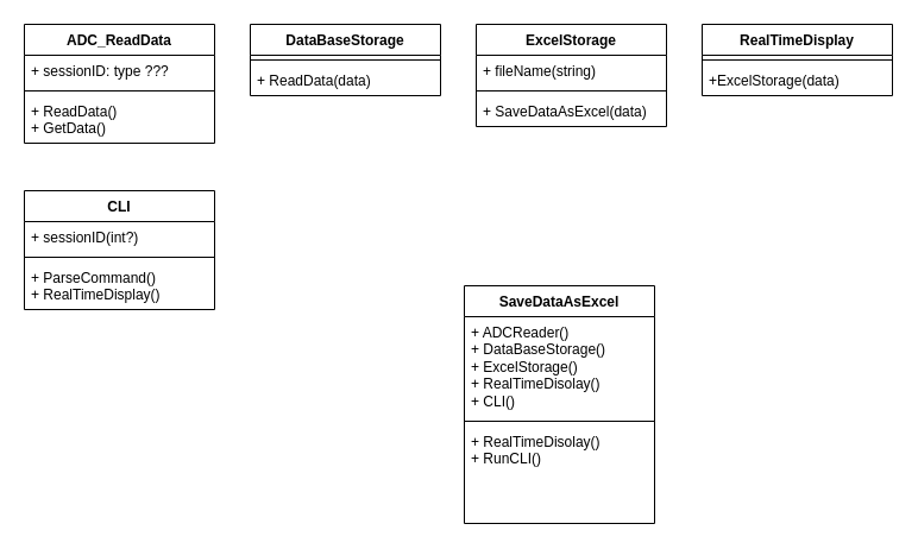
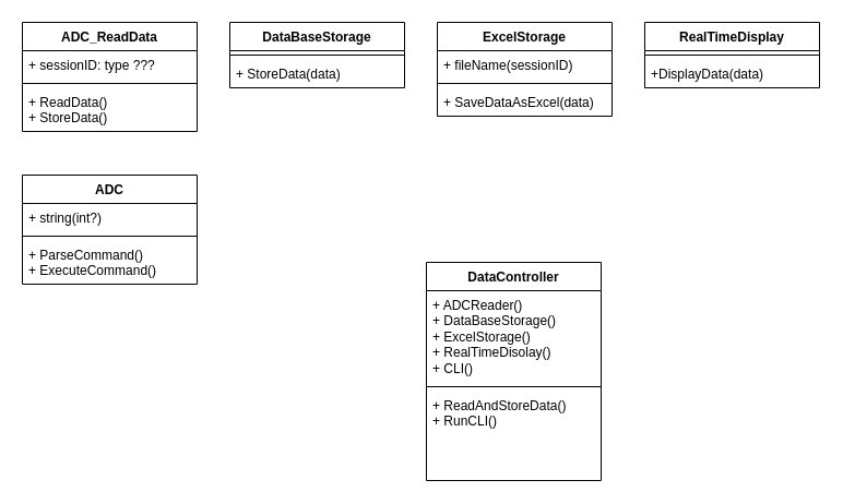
- <mxCell id="10" value="+ fileName(string)" style="text;strokeColor=none;fillColor=none;align=left;verticalAlign=top;spacingLeft=4;spacingRight=4;overflow=hidden;rotatable=0;points=[[0,0.5],[1,0.5]];portConstraint=eastwest;whiteSpace=wrap;html=1;" vertex="1" parent="9"><mxGeometry y="26" width="160" height="26" as="geometry" /></mxCell>
+ <mxCell id="10" value="+ fileName(sessionID)" style="text;strokeColor=none;fillColor=none;align=left;verticalAlign=top;spacingLeft=4;spacingRight=4;overflow=hidden;rotatable=0;points=[[0,0.5],[1,0.5]];portConstraint=eastwest;whiteSpace=wrap;html=1;" vertex="1" parent="9"><mxGeometry y="26" width="160" height="26" as="geometry" /></mxCell>
- <mxCell id="8" value="+ ReadData(data)" style="text;strokeColor=none;fillColor=none;align=left;verticalAlign=top;spacingLeft=4;spacingRight=4;overflow=hidden;rotatable=0;points=[[0,0.5],[1,0.5]];portConstraint=eastwest;whiteSpace=wrap;html=1;" vertex="1" parent="6"><mxGeometry y="34" width="160" height="26" as="geometry" /></mxCell>
+ <mxCell id="8" value="+ StoreData(data)" style="text;strokeColor=none;fillColor=none;align=left;verticalAlign=top;spacingLeft=4;spacingRight=4;overflow=hidden;rotatable=0;points=[[0,0.5],[1,0.5]];portConstraint=eastwest;whiteSpace=wrap;html=1;" vertex="1" parent="6"><mxGeometry y="34" width="160" height="26" as="geometry" /></mxCell>
- <mxCell id="15" value="+ExcelStorage(data)" style="text;strokeColor=none;fillColor=none;align=left;verticalAlign=top;spacingLeft=4;spacingRight=4;overflow=hidden;rotatable=0;points=[[0,0.5],[1,0.5]];portConstraint=eastwest;whiteSpace=wrap;html=1;" vertex="1" parent="13"><mxGeometry y="34" width="160" height="26" as="geometry" /></mxCell>
+ <mxCell id="15" value="+DisplayData(data)" style="text;strokeColor=none;fillColor=none;align=left;verticalAlign=top;spacingLeft=4;spacingRight=4;overflow=hidden;rotatable=0;points=[[0,0.5],[1,0.5]];portConstraint=eastwest;whiteSpace=wrap;html=1;" vertex="1" parent="13"><mxGeometry y="34" width="160" height="26" as="geometry" /></mxCell>
- <mxCell id="5" value="+ ReadData()&lt;br&gt;+ GetData()" style="text;strokeColor=none;fillColor=none;align=left;verticalAlign=top;spacingLeft=4;spacingRight=4;overflow=hidden;rotatable=0;points=[[0,0.5],[1,0.5]];portConstraint=eastwest;whiteSpace=wrap;html=1;" vertex="1" parent="2"><mxGeometry y="60" width="160" height="40" as="geometry" /></mxCell>
+ <mxCell id="5" value="+ ReadData()&lt;br&gt;+ StoreData()" style="text;strokeColor=none;fillColor=none;align=left;verticalAlign=top;spacingLeft=4;spacingRight=4;overflow=hidden;rotatable=0;points=[[0,0.5],[1,0.5]];portConstraint=eastwest;whiteSpace=wrap;html=1;" vertex="1" parent="2"><mxGeometry y="60" width="160" height="40" as="geometry" /></mxCell>
- <mxCell id="16" value="CLI" style="swimlane;fontStyle=1;align=center;verticalAlign=top;childLayout=stackLayout;horizontal=1;startSize=26;horizontalStack=0;resizeParent=1;resizeParentMax=0;resizeLast=0;collapsible=1;marginBottom=0;whiteSpace=wrap;html=1;" vertex="1" parent="1"><mxGeometry x="20" y="160" width="160" height="100" as="geometry" /></mxCell>
+ <mxCell id="16" value="ADC" style="swimlane;fontStyle=1;align=center;verticalAlign=top;childLayout=stackLayout;horizontal=1;startSize=26;horizontalStack=0;resizeParent=1;resizeParentMax=0;resizeLast=0;collapsible=1;marginBottom=0;whiteSpace=wrap;html=1;" vertex="1" parent="1"><mxGeometry x="20" y="160" width="160" height="100" as="geometry" /></mxCell>
- <mxCell id="17" value="+ sessionID(int?)" style="text;strokeColor=none;fillColor=none;align=left;verticalAlign=top;spacingLeft=4;spacingRight=4;overflow=hidden;rotatable=0;points=[[0,0.5],[1,0.5]];portConstraint=eastwest;whiteSpace=wrap;html=1;" vertex="1" parent="16"><mxGeometry y="26" width="160" height="26" as="geometry" /></mxCell>
+ <mxCell id="17" value="+ string(int?)" style="text;strokeColor=none;fillColor=none;align=left;verticalAlign=top;spacingLeft=4;spacingRight=4;overflow=hidden;rotatable=0;points=[[0,0.5],[1,0.5]];portConstraint=eastwest;whiteSpace=wrap;html=1;" vertex="1" parent="16"><mxGeometry y="26" width="160" height="26" as="geometry" /></mxCell>
- <mxCell id="19" value="+ ParseCommand()&lt;br&gt;+ RealTimeDisplay()" style="text;strokeColor=none;fillColor=none;align=left;verticalAlign=top;spacingLeft=4;spacingRight=4;overflow=hidden;rotatable=0;points=[[0,0.5],[1,0.5]];portConstraint=eastwest;whiteSpace=wrap;html=1;" vertex="1" parent="16"><mxGeometry y="60" width="160" height="40" as="geometry" /></mxCell>
+ <mxCell id="19" value="+ ParseCommand()&lt;br&gt;+ ExecuteCommand()" style="text;strokeColor=none;fillColor=none;align=left;verticalAlign=top;spacingLeft=4;spacingRight=4;overflow=hidden;rotatable=0;points=[[0,0.5],[1,0.5]];portConstraint=eastwest;whiteSpace=wrap;html=1;" vertex="1" parent="16"><mxGeometry y="60" width="160" height="40" as="geometry" /></mxCell>
- <mxCell id="20" value="SaveDataAsExcel" style="swimlane;fontStyle=1;align=center;verticalAlign=top;childLayout=stackLayout;horizontal=1;startSize=26;horizontalStack=0;resizeParent=1;resizeParentMax=0;resizeLast=0;collapsible=1;marginBottom=0;whiteSpace=wrap;html=1;" vertex="1" parent="1"><mxGeometry x="390" y="240" width="160" height="200" as="geometry" /></mxCell>
+ <mxCell id="20" value="DataController" style="swimlane;fontStyle=1;align=center;verticalAlign=top;childLayout=stackLayout;horizontal=1;startSize=26;horizontalStack=0;resizeParent=1;resizeParentMax=0;resizeLast=0;collapsible=1;marginBottom=0;whiteSpace=wrap;html=1;" vertex="1" parent="1"><mxGeometry x="390" y="240" width="160" height="200" as="geometry" /></mxCell>
- <mxCell id="23" value="+ RealTimeDisolay()&lt;br&gt;+ RunCLI()" style="text;strokeColor=none;fillColor=none;align=left;verticalAlign=top;spacingLeft=4;spacingRight=4;overflow=hidden;rotatable=0;points=[[0,0.5],[1,0.5]];portConstraint=eastwest;whiteSpace=wrap;html=1;" vertex="1" parent="20"><mxGeometry y="118" width="160" height="82" as="geometry" /></mxCell>
+ <mxCell id="23" value="+ ReadAndStoreData()&lt;br&gt;+ RunCLI()" style="text;strokeColor=none;fillColor=none;align=left;verticalAlign=top;spacingLeft=4;spacingRight=4;overflow=hidden;rotatable=0;points=[[0,0.5],[1,0.5]];portConstraint=eastwest;whiteSpace=wrap;html=1;" vertex="1" parent="20"><mxGeometry y="118" width="160" height="82" as="geometry" /></mxCell>
